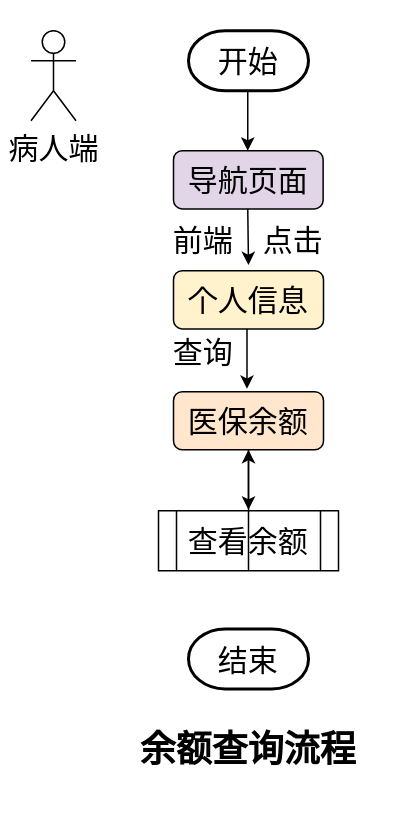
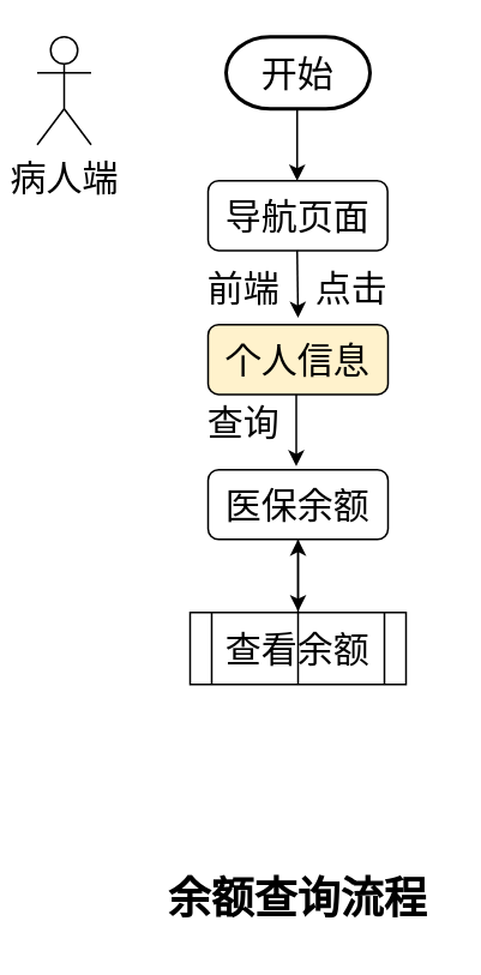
- <mxCell id="5" value="导航页面" style="rounded=1;whiteSpace=wrap;html=1;fontSize=20;fillColor=#e1d5e7;" parent="1" vertex="1"><mxGeometry x="115" y="100" width="99.75" height="38.75" as="geometry" /></mxCell>
+ <mxCell id="5" value="导航页面" style="rounded=1;whiteSpace=wrap;html=1;fontSize=20;" parent="1" vertex="1"><mxGeometry x="115" y="100" width="99.75" height="38.75" as="geometry" /></mxCell>
- <mxCell id="11" value="医保余额" style="rounded=1;whiteSpace=wrap;html=1;fontSize=20;fillColor=#ffe6cc;" parent="1" vertex="1"><mxGeometry x="115" y="260.63" width="100" height="38.75" as="geometry" /></mxCell>
+ <mxCell id="11" value="医保余额" style="rounded=1;whiteSpace=wrap;html=1;fontSize=20;" parent="1" vertex="1"><mxGeometry x="115" y="260.63" width="100" height="38.75" as="geometry" /></mxCell>
- <mxCell id="16" value="结束" style="strokeWidth=2;html=1;shape=mxgraph.flowchart.terminator;whiteSpace=wrap;fontSize=20;" parent="1" vertex="1"><mxGeometry x="125" y="418.75" width="80" height="40" as="geometry" /></mxCell>
